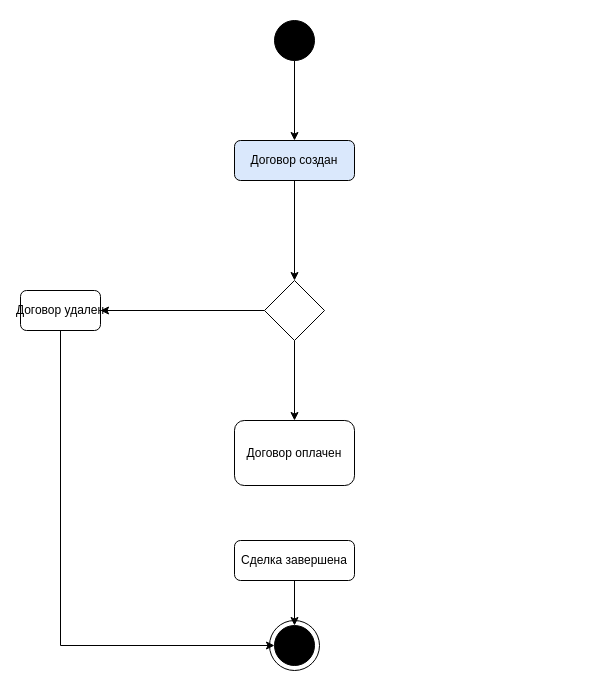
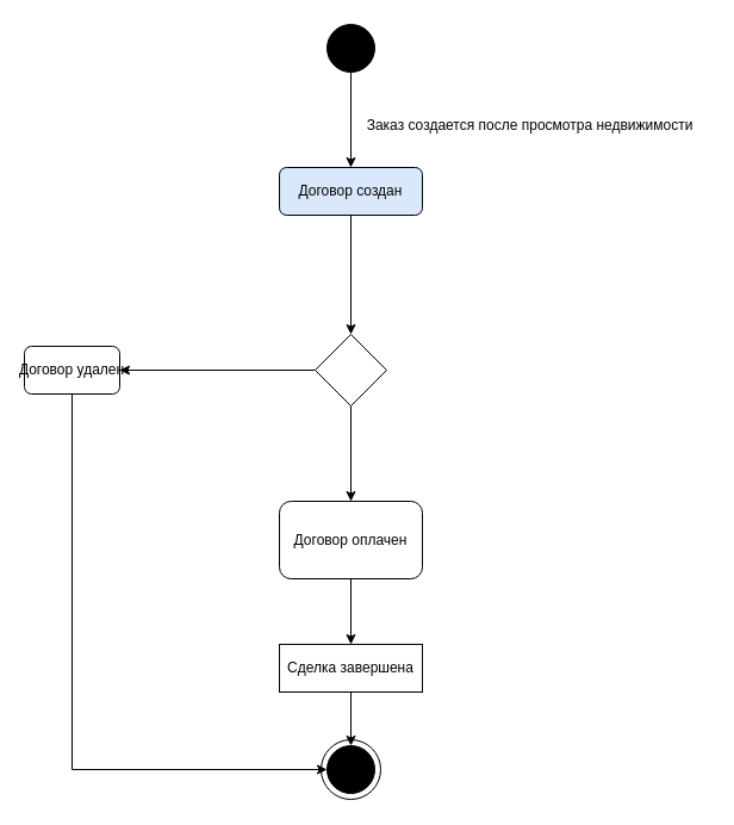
+ <mxCell id="18" value="Заказ создается после просмотра недвижимости" style="text;html=1;align=center;verticalAlign=middle;resizable=0;points=[];autosize=1;strokeColor=none;fillColor=none;" vertex="1" parent="1"><mxGeometry x="294" y="90" width="300" height="30" as="geometry" /></mxCell>
+ <mxCell id="14" value="" style="endArrow=classic;html=1;rounded=0;entryX=0.5;entryY=0;entryDx=0;entryDy=0;exitX=0.5;exitY=1;exitDx=0;exitDy=0;" edge="1" parent="1" source="5" target="13"><mxGeometry width="50" height="50" relative="1" as="geometry"><mxPoint x="70" y="530" as="sourcePoint" /><mxPoint x="120" y="480" as="targetPoint" /></mxGeometry></mxCell>
- <mxCell id="13" value="Сделка завершена" style="rounded=1;whiteSpace=wrap;html=1;fillColor=#FFFFFF;" vertex="1" parent="1"><mxGeometry x="234" y="540" width="120" height="40" as="geometry" /></mxCell>
+ <mxCell id="13" value="Сделка завершена" style="whiteSpace=wrap;html=1;fillColor=#FFFFFF;rounded=0;" vertex="1" parent="1"><mxGeometry x="234" y="540" width="120" height="40" as="geometry" /></mxCell>
